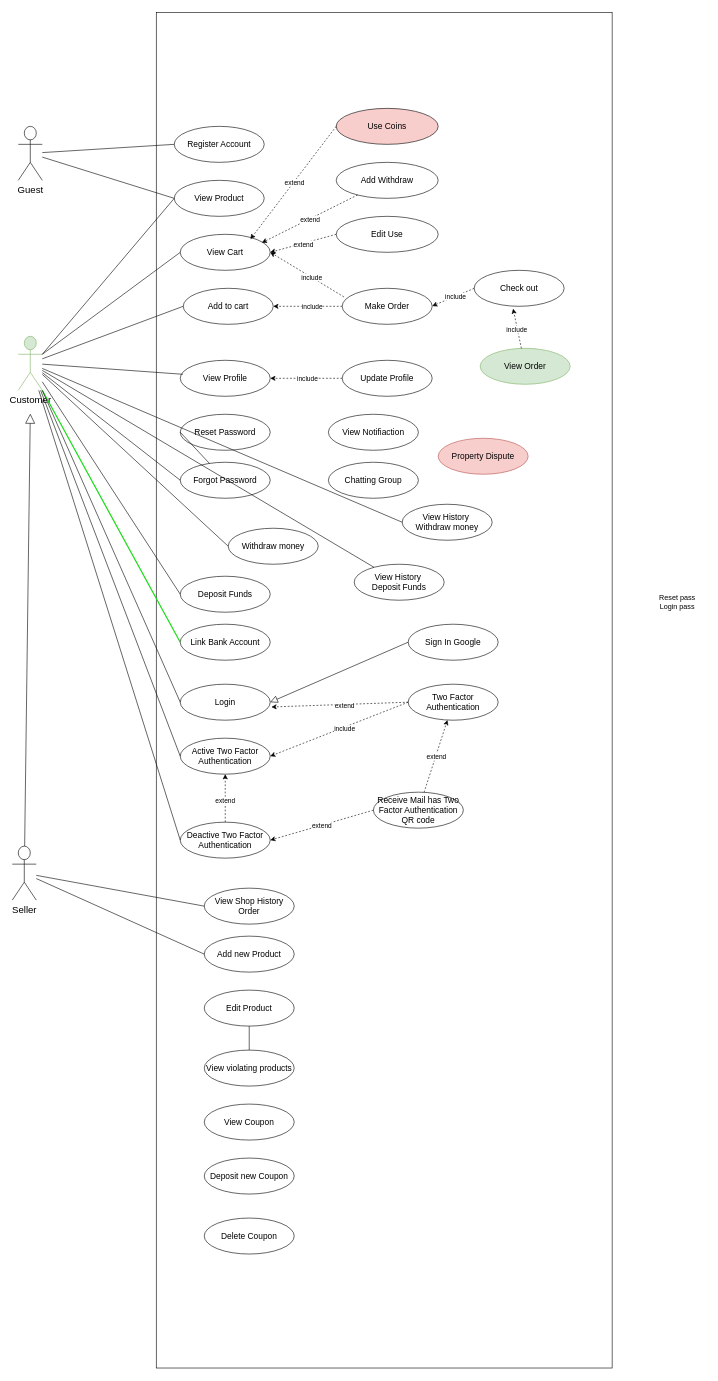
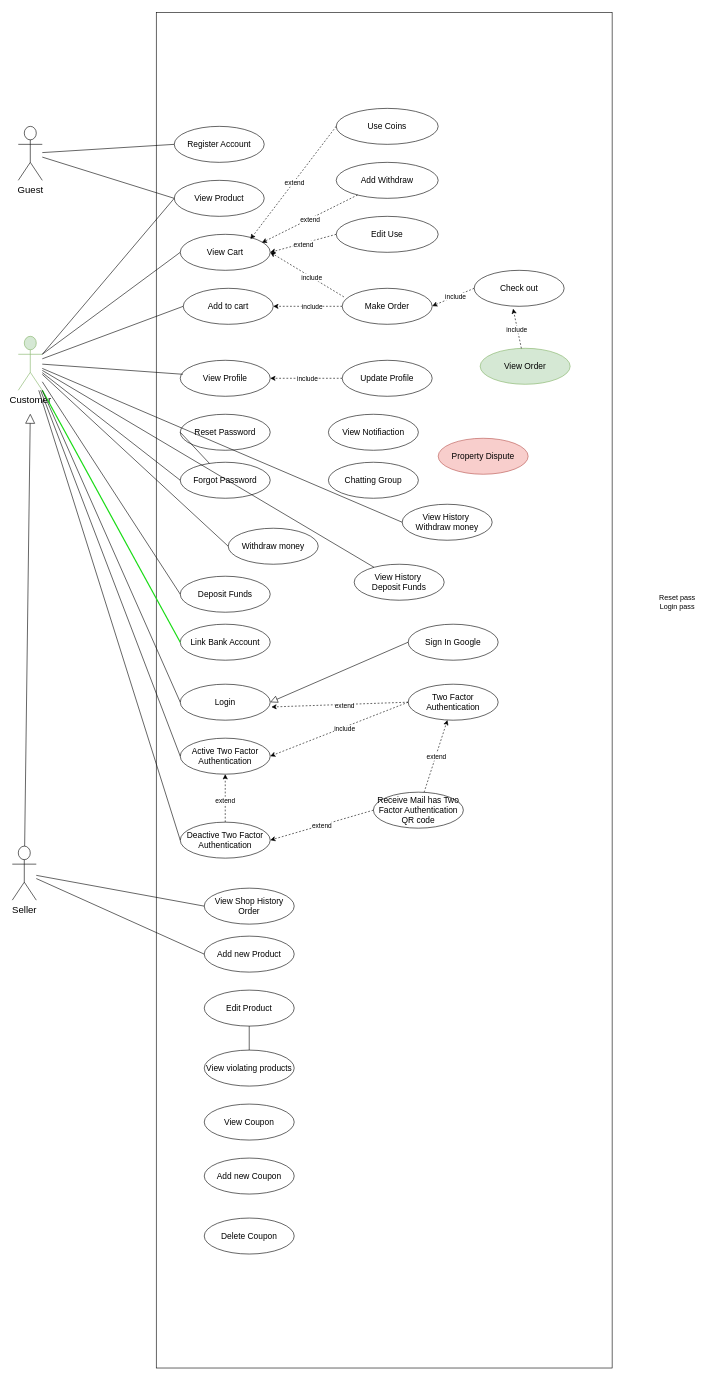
- <mxCell id="84" value="&lt;span style=&quot;font-size: 14px;&quot;&gt;Use Coins&lt;/span&gt;" style="ellipse;whiteSpace=wrap;html=1;fillColor=#f8cecc;" vertex="1" parent="1"><mxGeometry x="560" y="180" width="170" height="60" as="geometry" /></mxCell>
+ <mxCell id="84" value="&lt;span style=&quot;font-size: 14px;&quot;&gt;Use Coins&lt;/span&gt;" style="ellipse;whiteSpace=wrap;html=1;" vertex="1" parent="1"><mxGeometry x="560" y="180" width="170" height="60" as="geometry" /></mxCell>
- <mxCell id="71" value="&lt;font style=&quot;font-size: 14px;&quot;&gt;Deposit new Coupon&lt;/font&gt;" style="ellipse;whiteSpace=wrap;html=1;" parent="1" vertex="1"><mxGeometry x="340" y="1930" width="150" height="60" as="geometry" /></mxCell>
+ <mxCell id="71" value="&lt;font style=&quot;font-size: 14px;&quot;&gt;Add new Coupon&lt;/font&gt;" style="ellipse;whiteSpace=wrap;html=1;" parent="1" vertex="1"><mxGeometry x="340" y="1930" width="150" height="60" as="geometry" /></mxCell>
